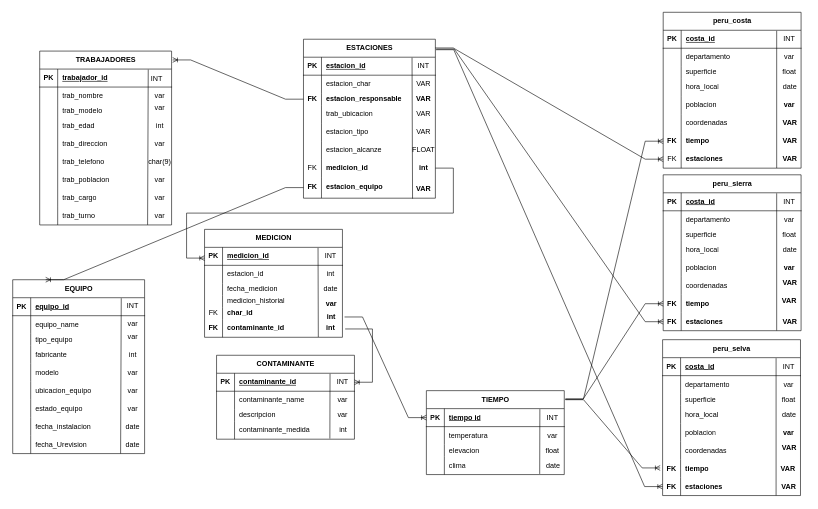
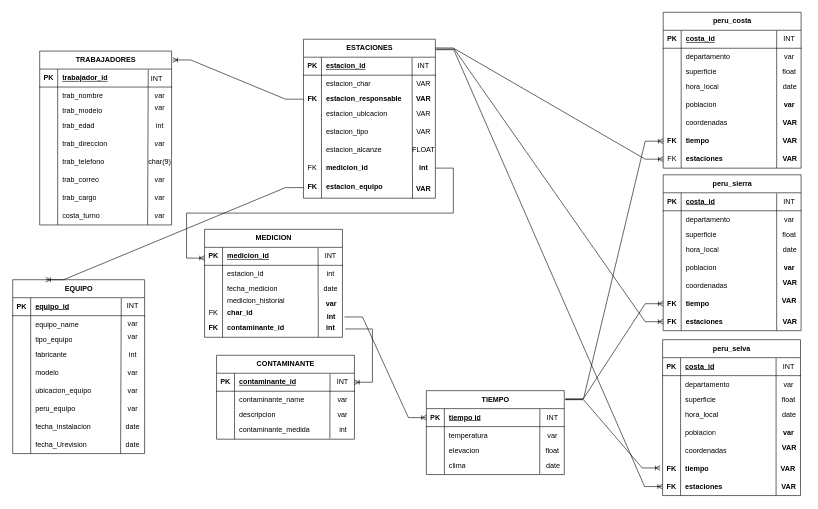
- <mxCell id="14" value="trab_ubicacion" style="shape=partialRectangle;connectable=0;fillColor=none;top=0;left=0;bottom=0;right=0;align=left;spacingLeft=6;overflow=hidden;whiteSpace=wrap;html=1;" parent="12" vertex="1"><mxGeometry x="30" width="190" height="30" as="geometry"><mxRectangle width="190" height="30" as="alternateBounds" /></mxGeometry></mxCell>
+ <mxCell id="14" value="estacion_ubicacion" style="shape=partialRectangle;connectable=0;fillColor=none;top=0;left=0;bottom=0;right=0;align=left;spacingLeft=6;overflow=hidden;whiteSpace=wrap;html=1;" parent="12" vertex="1"><mxGeometry x="30" width="190" height="30" as="geometry"><mxRectangle width="190" height="30" as="alternateBounds" /></mxGeometry></mxCell>
- <mxCell id="88" value="trab_poblacion" style="shape=partialRectangle;connectable=0;fillColor=none;top=0;left=0;bottom=0;right=0;align=left;spacingLeft=6;overflow=hidden;whiteSpace=wrap;html=1;" parent="86" vertex="1"><mxGeometry x="30" width="190" height="30" as="geometry"><mxRectangle width="190" height="30" as="alternateBounds" /></mxGeometry></mxCell>
+ <mxCell id="88" value="trab_correo" style="shape=partialRectangle;connectable=0;fillColor=none;top=0;left=0;bottom=0;right=0;align=left;spacingLeft=6;overflow=hidden;whiteSpace=wrap;html=1;" parent="86" vertex="1"><mxGeometry x="30" width="190" height="30" as="geometry"><mxRectangle width="190" height="30" as="alternateBounds" /></mxGeometry></mxCell>
- <mxCell id="94" value="trab_turno" style="shape=partialRectangle;connectable=0;fillColor=none;top=0;left=0;bottom=0;right=0;align=left;spacingLeft=6;overflow=hidden;whiteSpace=wrap;html=1;" parent="92" vertex="1"><mxGeometry x="30" width="190" height="30" as="geometry"><mxRectangle width="190" height="30" as="alternateBounds" /></mxGeometry></mxCell>
+ <mxCell id="94" value="costa_turno" style="shape=partialRectangle;connectable=0;fillColor=none;top=0;left=0;bottom=0;right=0;align=left;spacingLeft=6;overflow=hidden;whiteSpace=wrap;html=1;" parent="92" vertex="1"><mxGeometry x="30" width="190" height="30" as="geometry"><mxRectangle width="190" height="30" as="alternateBounds" /></mxGeometry></mxCell>
- <mxCell id="127" value="estado_equipo" style="shape=partialRectangle;connectable=0;fillColor=none;top=0;left=0;bottom=0;right=0;align=left;spacingLeft=6;overflow=hidden;whiteSpace=wrap;html=1;" parent="125" vertex="1"><mxGeometry x="30" width="190" height="30" as="geometry"><mxRectangle width="190" height="30" as="alternateBounds" /></mxGeometry></mxCell>
+ <mxCell id="127" value="peru_equipo" style="shape=partialRectangle;connectable=0;fillColor=none;top=0;left=0;bottom=0;right=0;align=left;spacingLeft=6;overflow=hidden;whiteSpace=wrap;html=1;" parent="125" vertex="1"><mxGeometry x="30" width="190" height="30" as="geometry"><mxRectangle width="190" height="30" as="alternateBounds" /></mxGeometry></mxCell>
